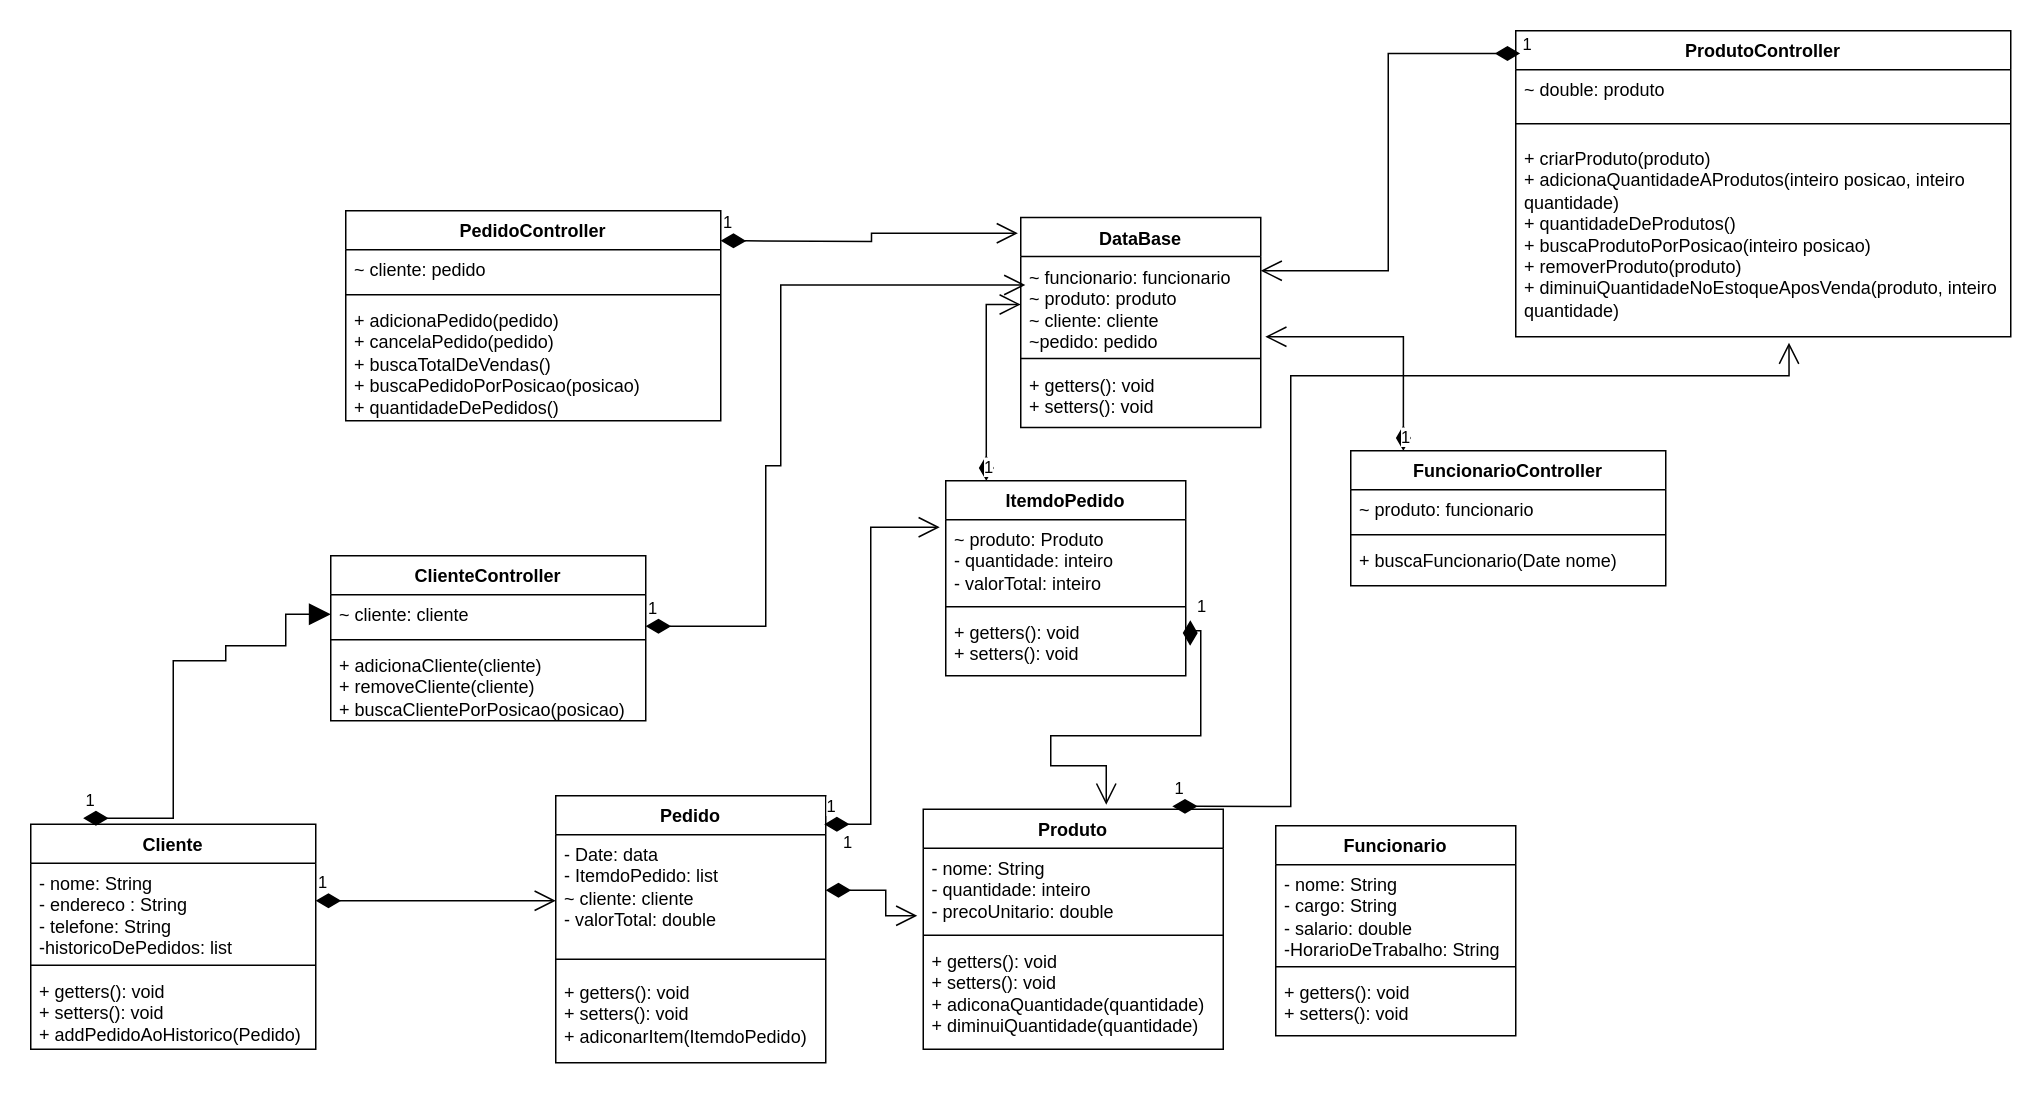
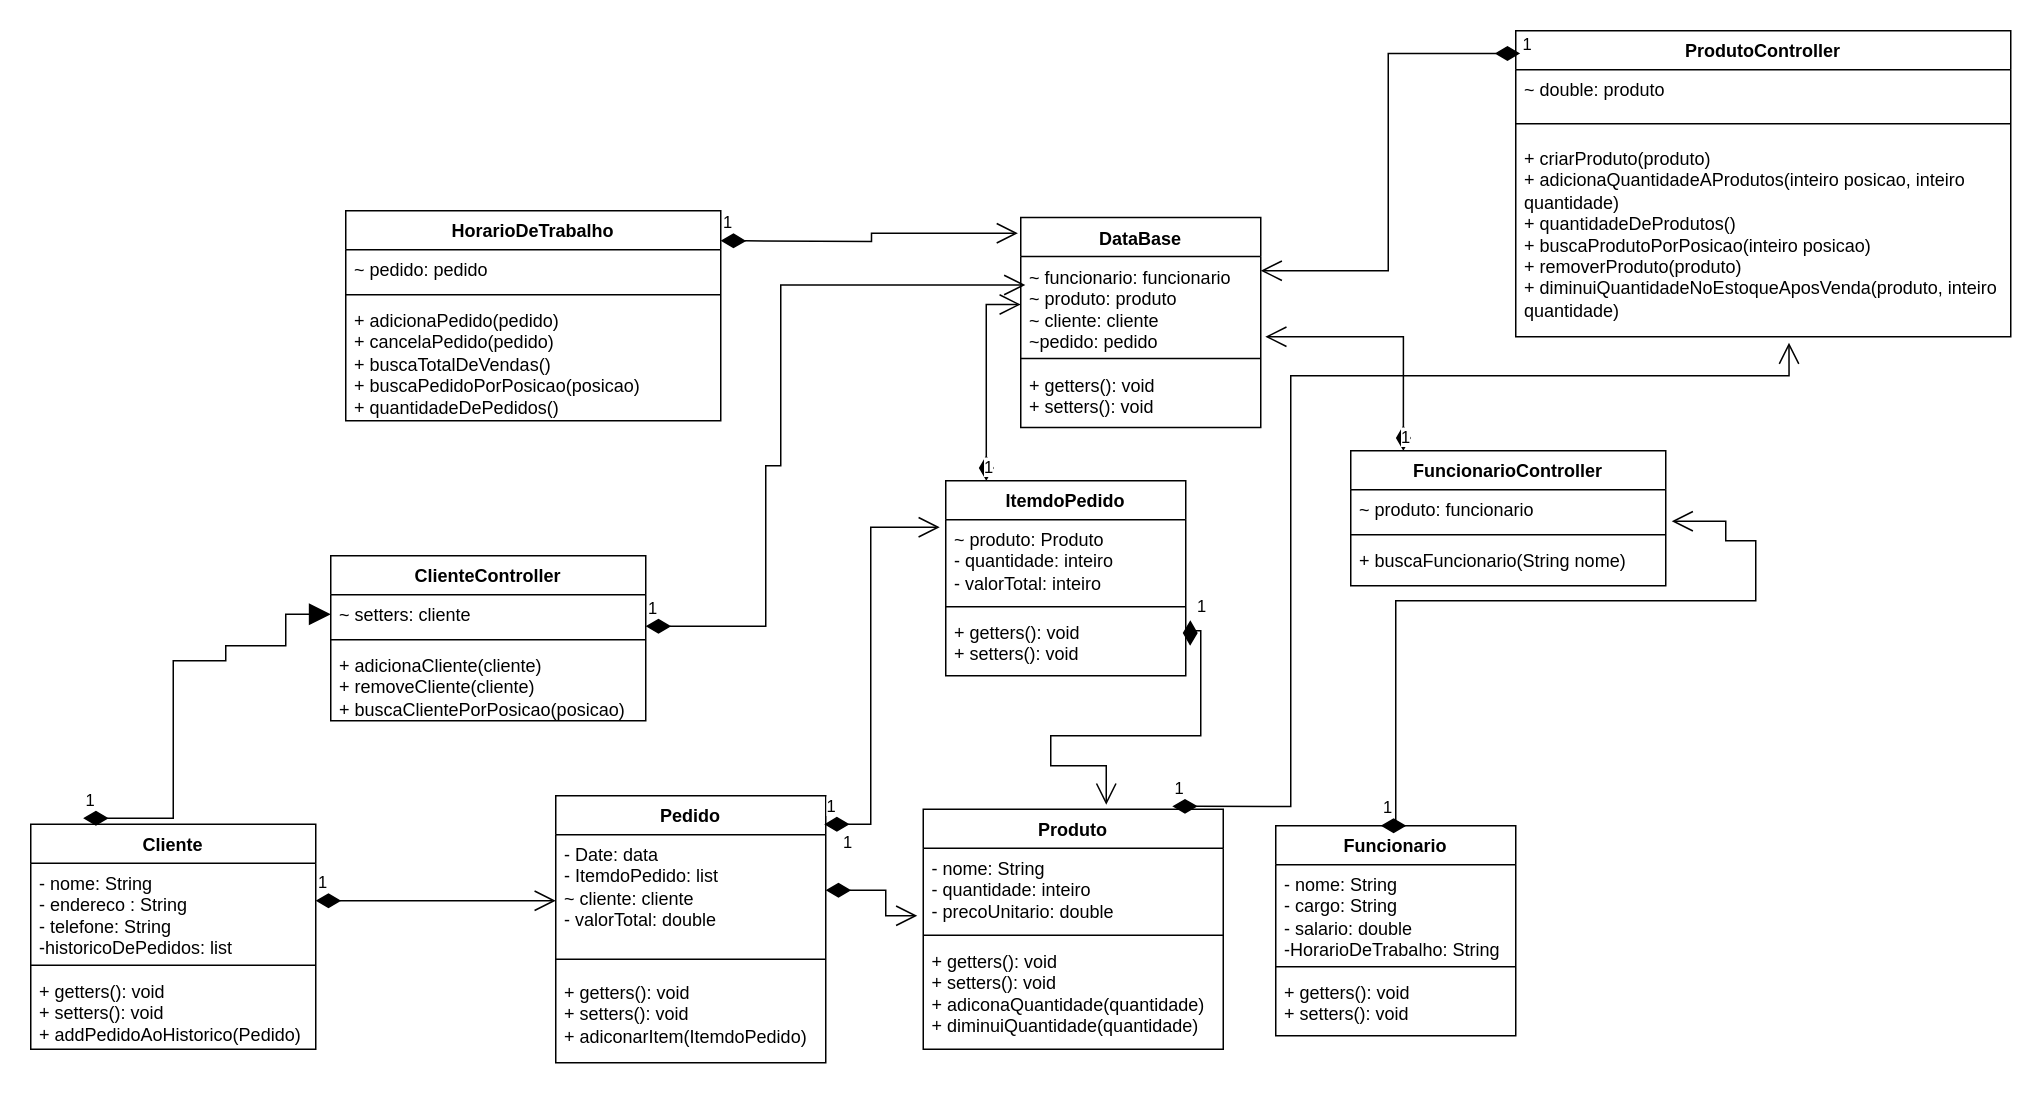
- <mxCell id="36" value="PedidoController" style="swimlane;fontStyle=1;align=center;verticalAlign=top;childLayout=stackLayout;horizontal=1;startSize=26;horizontalStack=0;resizeParent=1;resizeParentMax=0;resizeLast=0;collapsible=1;marginBottom=0;whiteSpace=wrap;html=1;" vertex="1" parent="1"><mxGeometry x="230" y="140" width="250" height="140" as="geometry" /></mxCell>
+ <mxCell id="36" value="HorarioDeTrabalho" style="swimlane;fontStyle=1;align=center;verticalAlign=top;childLayout=stackLayout;horizontal=1;startSize=26;horizontalStack=0;resizeParent=1;resizeParentMax=0;resizeLast=0;collapsible=1;marginBottom=0;whiteSpace=wrap;html=1;" vertex="1" parent="1"><mxGeometry x="230" y="140" width="250" height="140" as="geometry" /></mxCell>
- <mxCell id="37" value="~ cliente: pedido" style="text;strokeColor=none;fillColor=none;align=left;verticalAlign=top;spacingLeft=4;spacingRight=4;overflow=hidden;rotatable=0;points=[[0,0.5],[1,0.5]];portConstraint=eastwest;whiteSpace=wrap;html=1;" vertex="1" parent="36"><mxGeometry y="26" width="250" height="26" as="geometry" /></mxCell>
+ <mxCell id="37" value="~ pedido: pedido" style="text;strokeColor=none;fillColor=none;align=left;verticalAlign=top;spacingLeft=4;spacingRight=4;overflow=hidden;rotatable=0;points=[[0,0.5],[1,0.5]];portConstraint=eastwest;whiteSpace=wrap;html=1;" vertex="1" parent="36"><mxGeometry y="26" width="250" height="26" as="geometry" /></mxCell>
- <mxCell id="35" value="+ buscaFuncionario(Date nome)" style="text;strokeColor=none;fillColor=none;align=left;verticalAlign=top;spacingLeft=4;spacingRight=4;overflow=hidden;rotatable=0;points=[[0,0.5],[1,0.5]];portConstraint=eastwest;whiteSpace=wrap;html=1;" vertex="1" parent="32"><mxGeometry y="60" width="210" height="30" as="geometry" /></mxCell>
+ <mxCell id="35" value="+ buscaFuncionario(String nome)" style="text;strokeColor=none;fillColor=none;align=left;verticalAlign=top;spacingLeft=4;spacingRight=4;overflow=hidden;rotatable=0;points=[[0,0.5],[1,0.5]];portConstraint=eastwest;whiteSpace=wrap;html=1;" vertex="1" parent="32"><mxGeometry y="60" width="210" height="30" as="geometry" /></mxCell>
+ <mxCell id="44" value="1" style="endArrow=open;html=1;endSize=12;startArrow=diamondThin;startSize=14;startFill=1;edgeStyle=orthogonalEdgeStyle;align=left;verticalAlign=bottom;rounded=0;exitX=0.438;exitY=0;exitDx=0;exitDy=0;exitPerimeter=0;entryX=1.019;entryY=0.808;entryDx=0;entryDy=0;entryPerimeter=0;" edge="1" parent="1" source="6" target="33"><mxGeometry x="-1" y="3" relative="1" as="geometry"><mxPoint x="930" y="384.5" as="sourcePoint" /><mxPoint x="1180" y="240" as="targetPoint" /><Array as="points"><mxPoint x="930" y="550" /><mxPoint x="930" y="400" /><mxPoint x="1170" y="400" /><mxPoint x="1170" y="360" /><mxPoint x="1150" y="360" /><mxPoint x="1150" y="347" /></Array></mxGeometry></mxCell>
- <mxCell id="29" value="~ cliente: cliente" style="text;strokeColor=none;fillColor=none;align=left;verticalAlign=top;spacingLeft=4;spacingRight=4;overflow=hidden;rotatable=0;points=[[0,0.5],[1,0.5]];portConstraint=eastwest;whiteSpace=wrap;html=1;" vertex="1" parent="28"><mxGeometry y="26" width="210" height="26" as="geometry" /></mxCell>
+ <mxCell id="29" value="~ setters: cliente" style="text;strokeColor=none;fillColor=none;align=left;verticalAlign=top;spacingLeft=4;spacingRight=4;overflow=hidden;rotatable=0;points=[[0,0.5],[1,0.5]];portConstraint=eastwest;whiteSpace=wrap;html=1;" vertex="1" parent="28"><mxGeometry y="26" width="210" height="26" as="geometry" /></mxCell>
